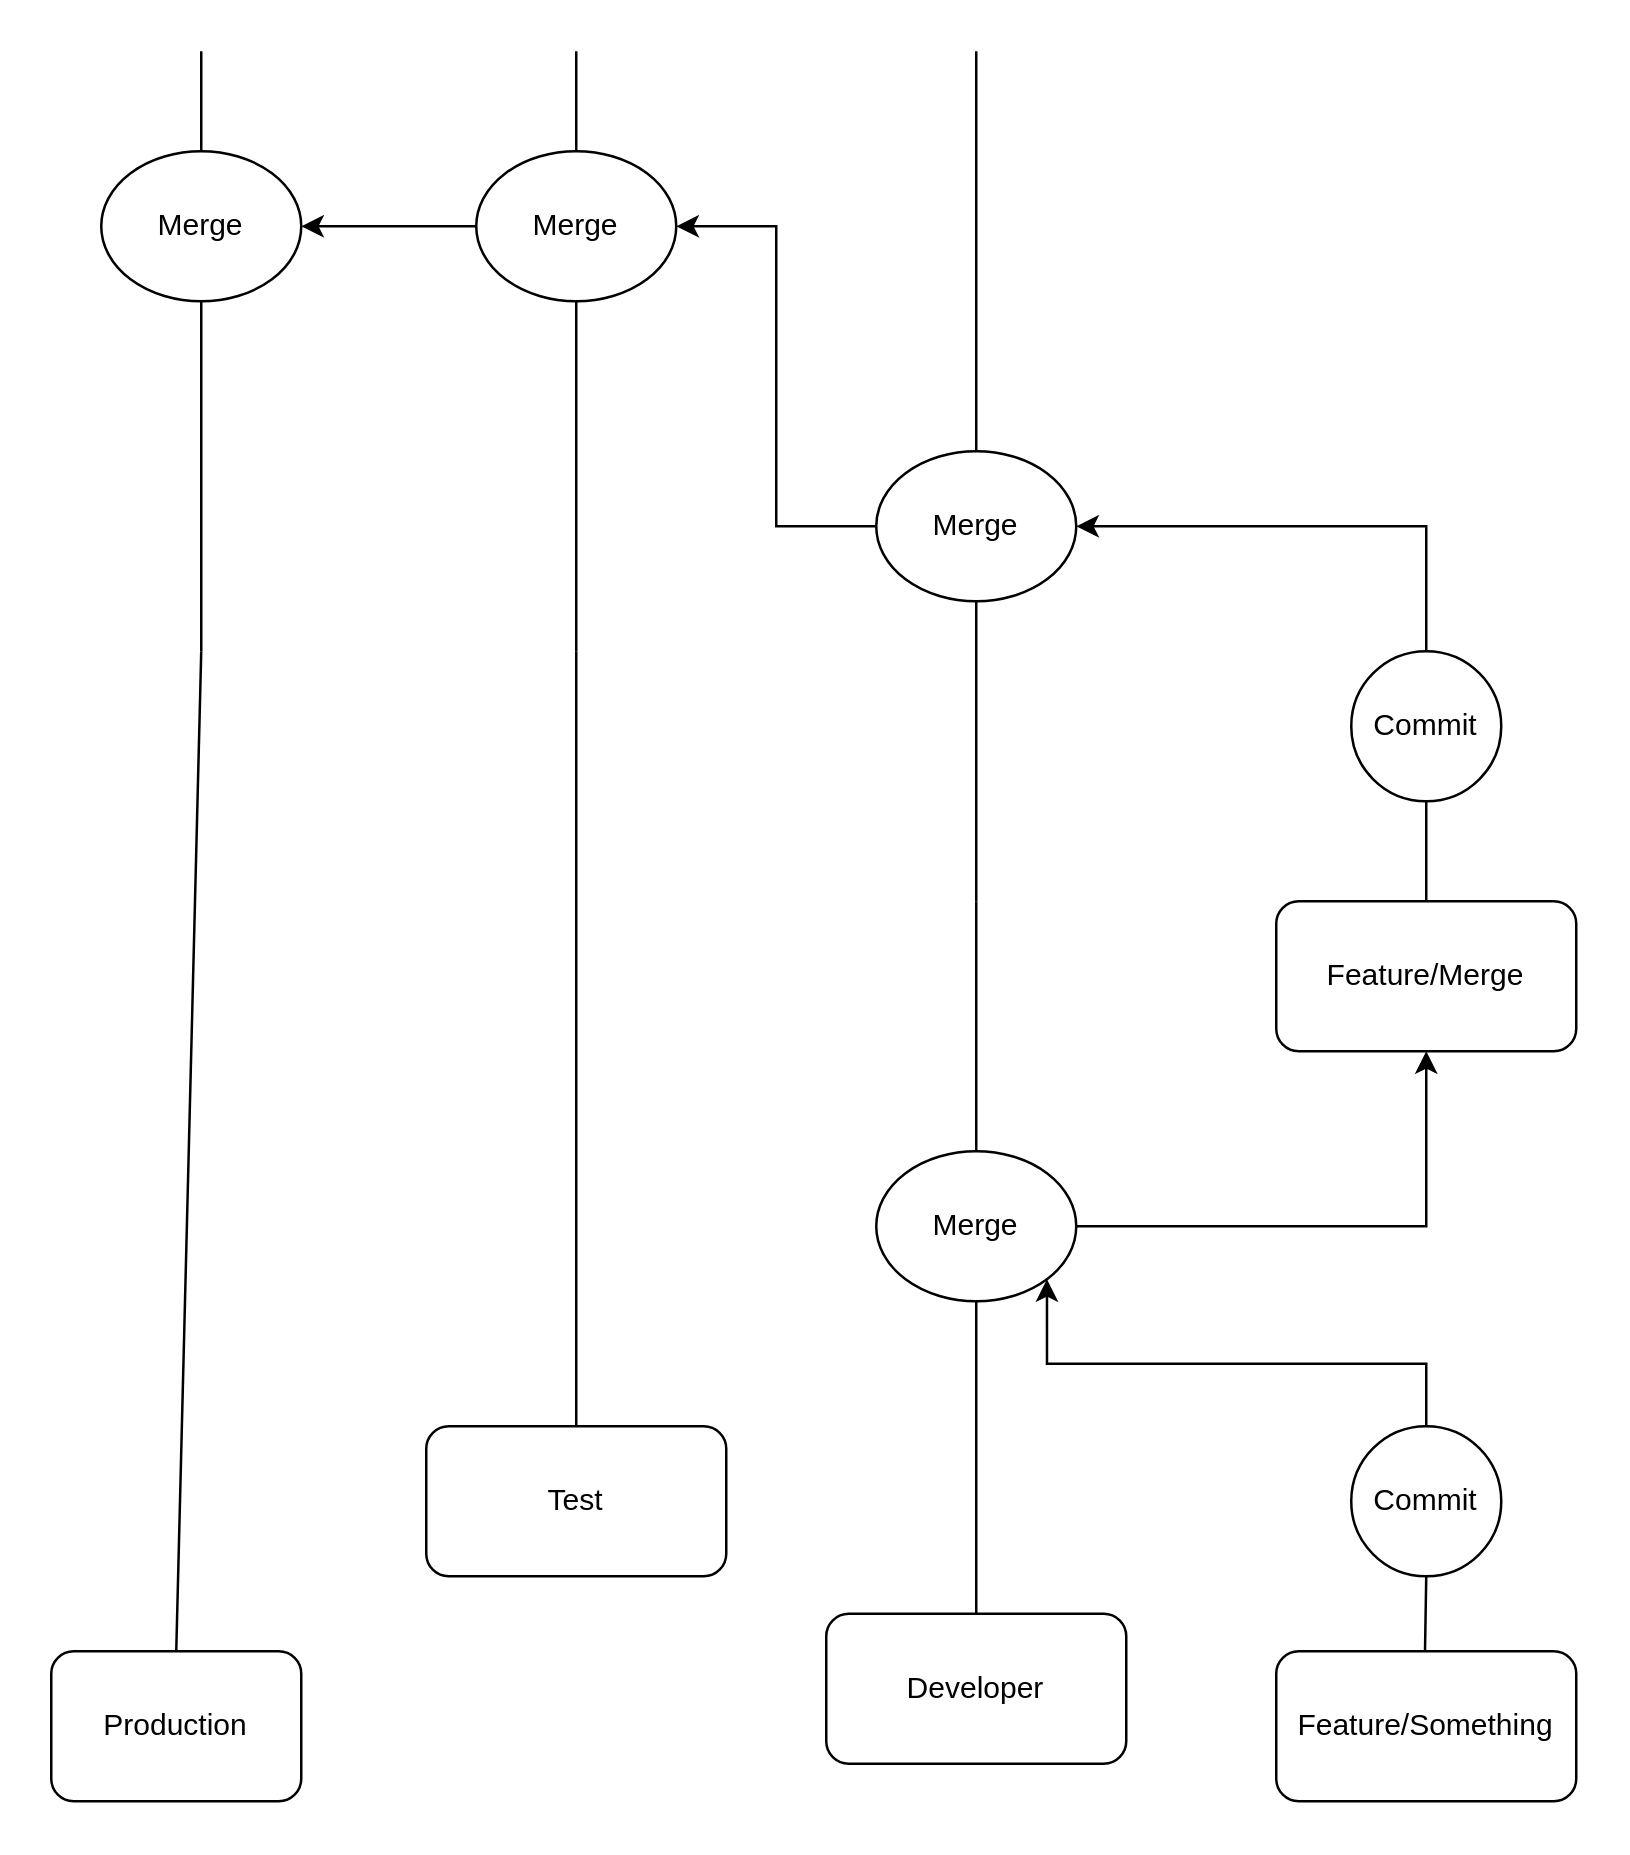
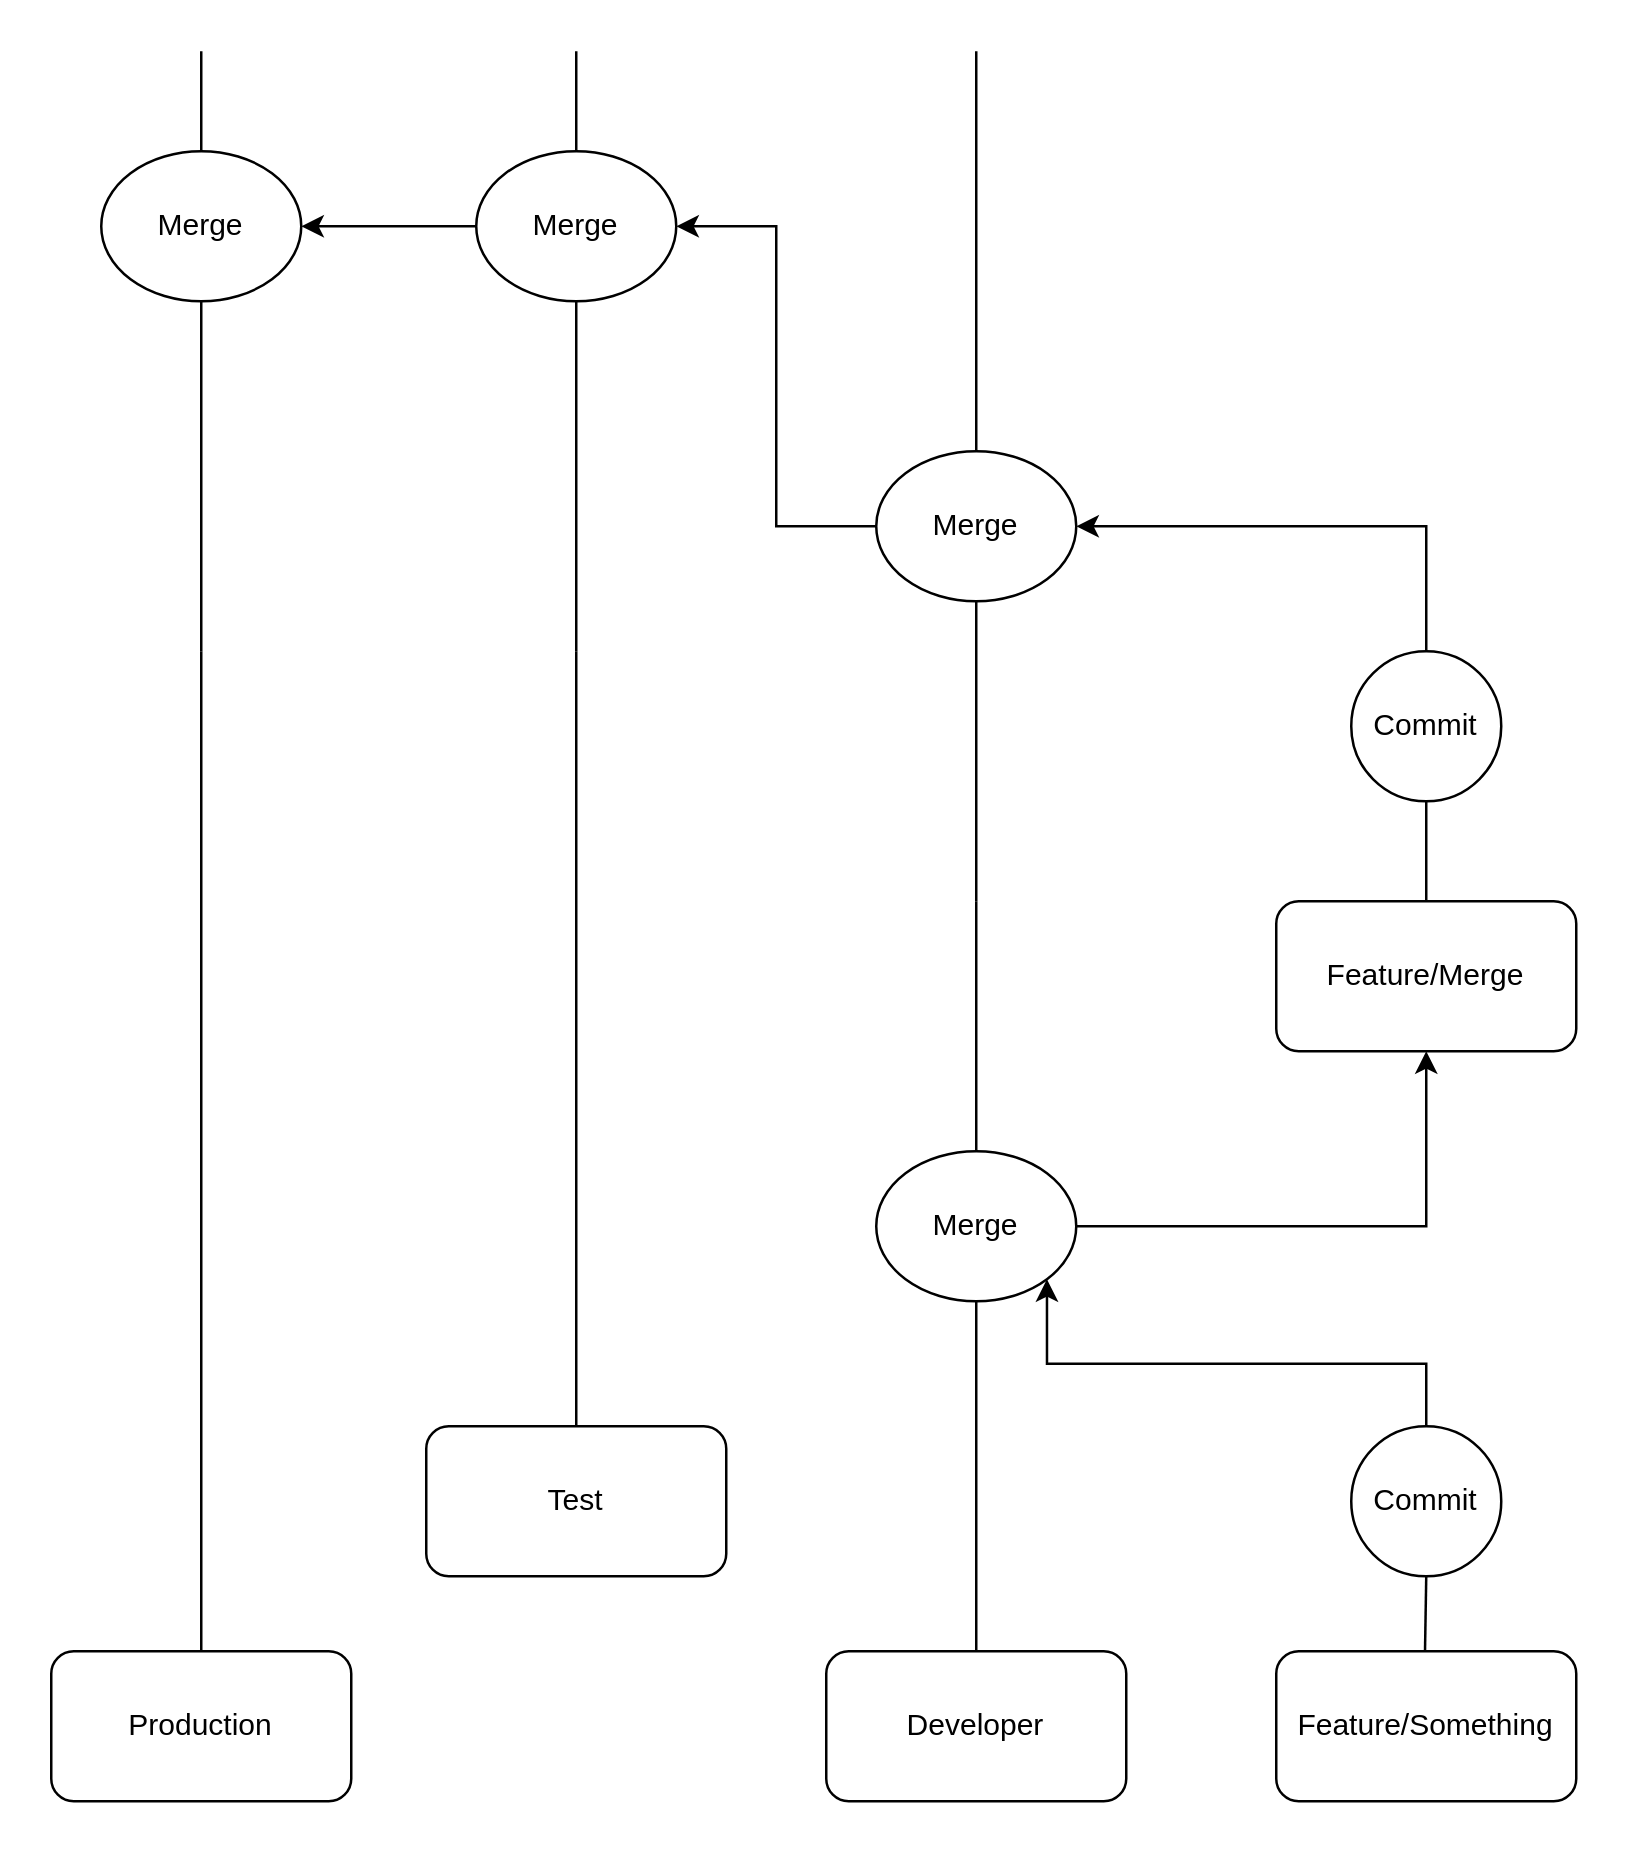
- <mxCell id="3" value="&lt;div&gt;Developer&lt;/div&gt;" style="rounded=1;whiteSpace=wrap;html=1;" parent="1" vertex="1"><mxGeometry x="330" y="645" width="120" height="60" as="geometry" /></mxCell>
+ <mxCell id="3" value="&lt;div&gt;Developer&lt;/div&gt;" style="rounded=1;whiteSpace=wrap;html=1;" parent="1" vertex="1"><mxGeometry x="330" y="660" width="120" height="60" as="geometry" /></mxCell>
- <mxCell id="19" value="Production" style="rounded=1;whiteSpace=wrap;html=1;" parent="1" vertex="1"><mxGeometry x="20" y="660" width="100" height="60" as="geometry" /></mxCell>
+ <mxCell id="19" value="Production" style="rounded=1;whiteSpace=wrap;html=1;" parent="1" vertex="1"><mxGeometry x="20" y="660" width="120" height="60" as="geometry" /></mxCell>
